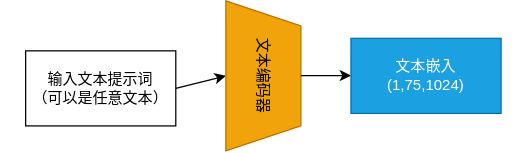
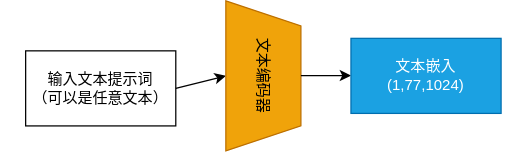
- <mxCell id="6" value="文本嵌入&lt;br&gt;(1,75,1024)" style="rounded=0;whiteSpace=wrap;html=1;fillColor=#1ba1e2;strokeColor=#006EAF;fontColor=#ffffff;" vertex="1" parent="1"><mxGeometry x="280" y="20" width="120" height="60" as="geometry" /></mxCell>
+ <mxCell id="6" value="文本嵌入&lt;br&gt;(1,77,1024)" style="rounded=0;whiteSpace=wrap;html=1;fillColor=#1ba1e2;strokeColor=#006EAF;fontColor=#ffffff;" vertex="1" parent="1"><mxGeometry x="280" y="20" width="120" height="60" as="geometry" /></mxCell>
